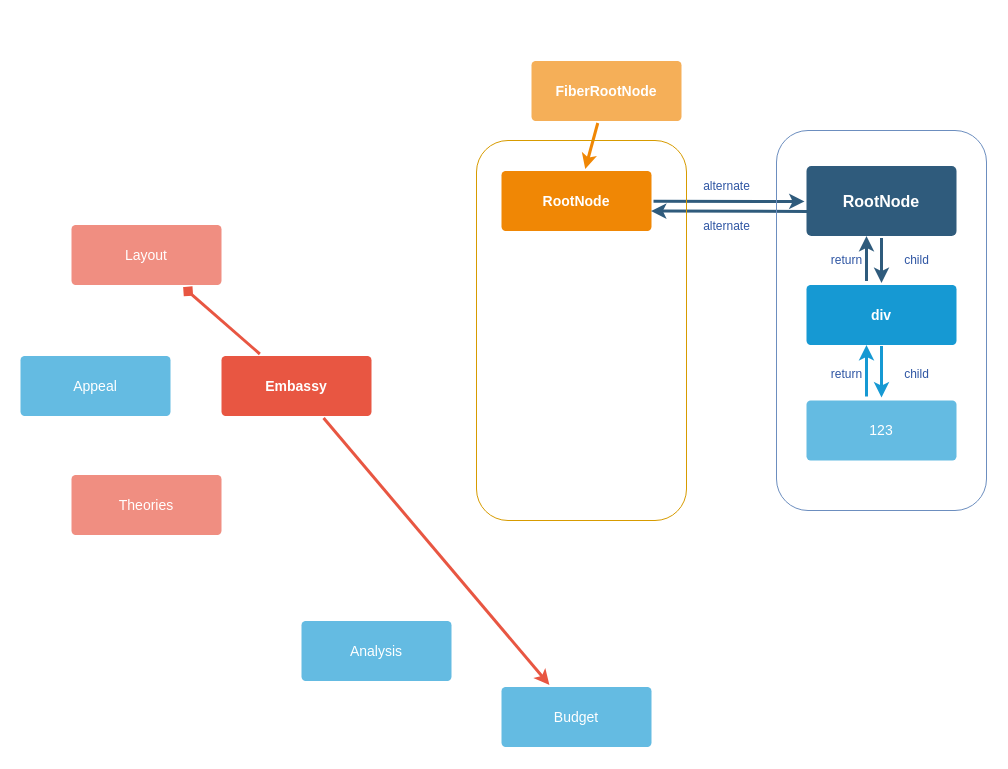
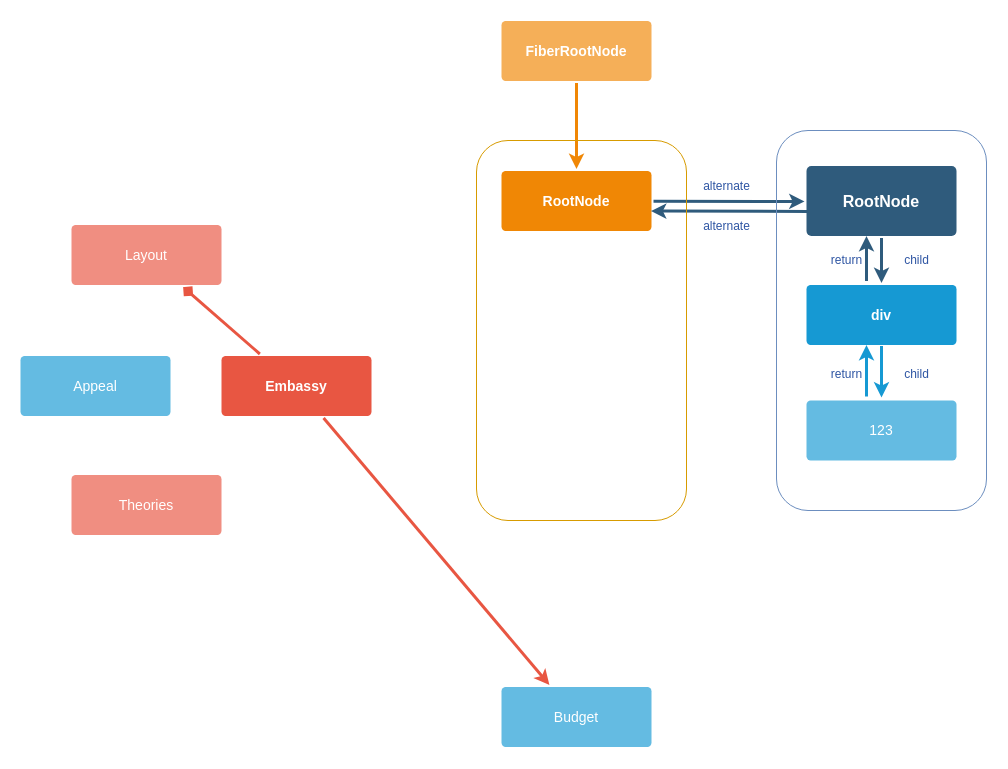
- <mxCell id="17" value="&lt;b&gt;FiberRootNode&lt;/b&gt;" style="rounded=1;whiteSpace=wrap;html=1;shadow=0;labelBackgroundColor=none;strokeColor=none;strokeWidth=3;fillColor=#f5af58;fontFamily=Helvetica;fontSize=14;fontColor=#FFFFFF;align=center;spacing=5;arcSize=7;perimeterSpacing=2;" parent="1" vertex="1"><mxGeometry x="531" y="60.5" width="150" height="60" as="geometry" /></mxCell>
+ <mxCell id="17" value="&lt;b&gt;FiberRootNode&lt;/b&gt;" style="rounded=1;whiteSpace=wrap;html=1;shadow=0;labelBackgroundColor=none;strokeColor=none;strokeWidth=3;fillColor=#f5af58;fontFamily=Helvetica;fontSize=14;fontColor=#FFFFFF;align=center;spacing=5;arcSize=7;perimeterSpacing=2;" parent="1" vertex="1"><mxGeometry x="501" y="20.5" width="150" height="60" as="geometry" /></mxCell>
- <mxCell id="15" value="Analysis" style="rounded=1;whiteSpace=wrap;html=1;shadow=0;labelBackgroundColor=none;strokeColor=none;strokeWidth=3;fillColor=#64bbe2;fontFamily=Helvetica;fontSize=14;fontColor=#FFFFFF;align=center;spacing=5;arcSize=7;perimeterSpacing=2;" parent="1" vertex="1"><mxGeometry x="301" y="620.5" width="150" height="60" as="geometry" /></mxCell>
